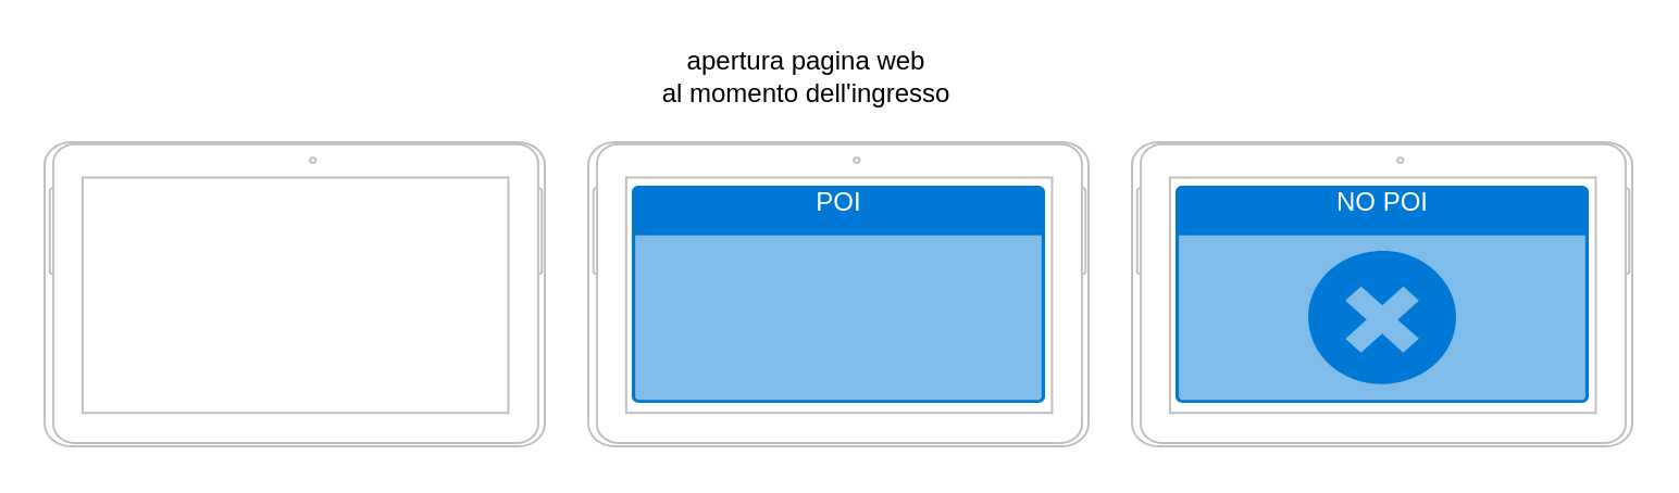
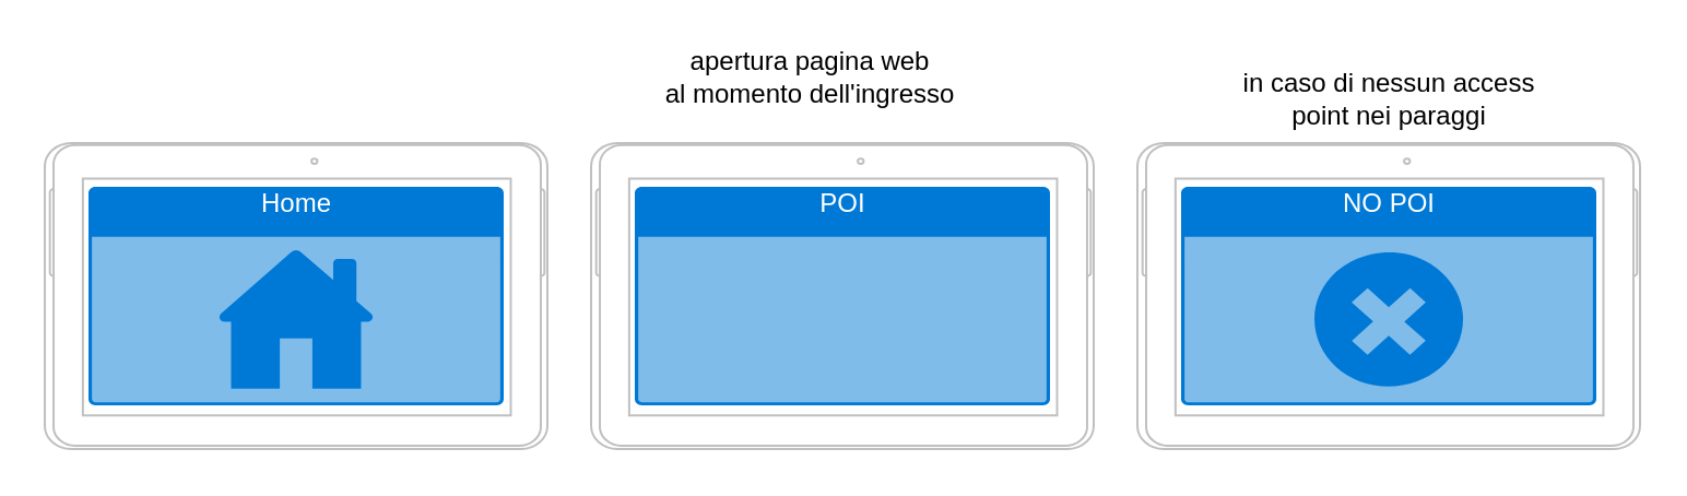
+ <mxCell id="8" value="in caso di nessun access &lt;br&gt;point nei paraggi" style="text;html=1;resizable=0;autosize=1;align=center;verticalAlign=middle;points=[];fillColor=none;strokeColor=none;rounded=0;" vertex="1" parent="1"><mxGeometry x="560" y="30" width="150" height="30" as="geometry" /></mxCell>
+ <mxCell id="3" value="Home" style="html=1;strokeColor=none;fillColor=#0079D6;labelPosition=center;verticalLabelPosition=middle;verticalAlign=top;align=center;fontSize=12;outlineConnect=0;spacingTop=-6;fontColor=#FFFFFF;shape=mxgraph.sitemap.home;" vertex="1" parent="1"><mxGeometry x="40" y="85" width="190" height="100" as="geometry" /></mxCell>
